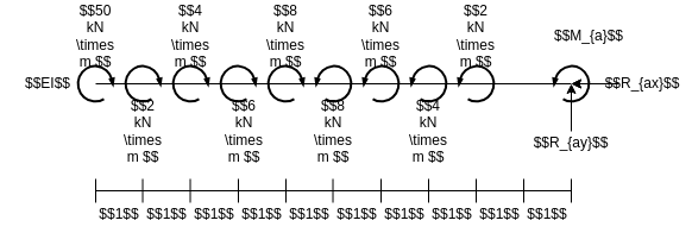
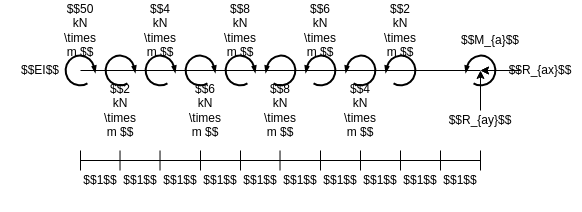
- <mxCell id="32" value="&lt;div&gt;$$M_{a}$$&lt;/div&gt;" style="text;html=1;strokeColor=none;fillColor=none;align=center;verticalAlign=middle;whiteSpace=wrap;rounded=0;" vertex="1" parent="1"><mxGeometry x="475" y="20" width="40" height="20" as="geometry" /></mxCell>
+ <mxCell id="32" value="&lt;div&gt;$$M_{a}$$&lt;/div&gt;" style="text;html=1;strokeColor=none;fillColor=none;align=center;verticalAlign=middle;whiteSpace=wrap;rounded=0;" vertex="1" parent="1"><mxGeometry x="470" y="30" width="40" height="20" as="geometry" /></mxCell>
